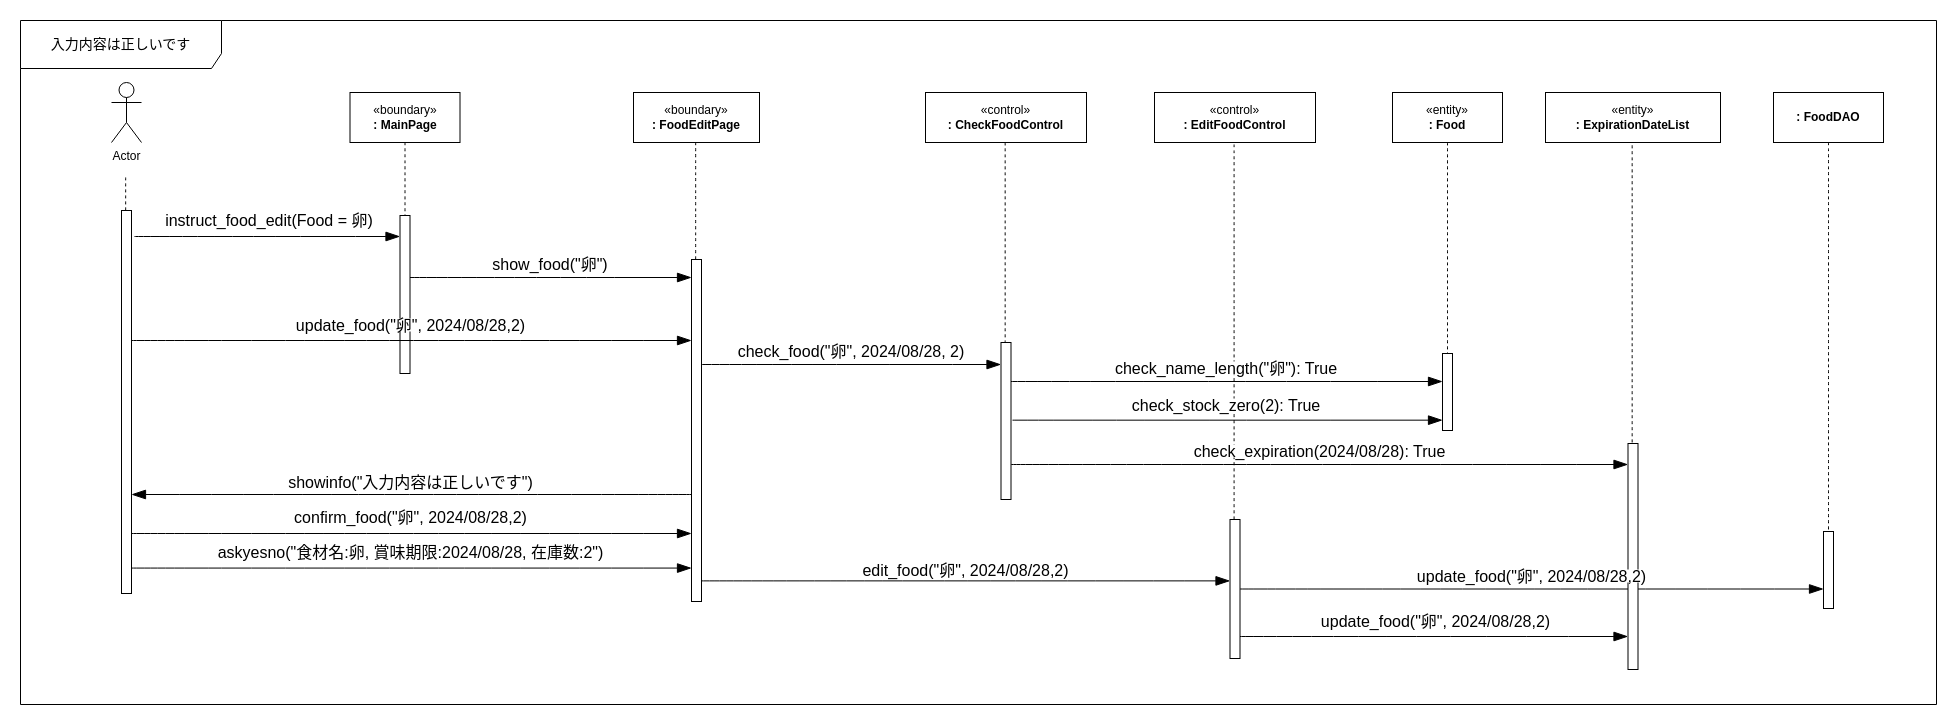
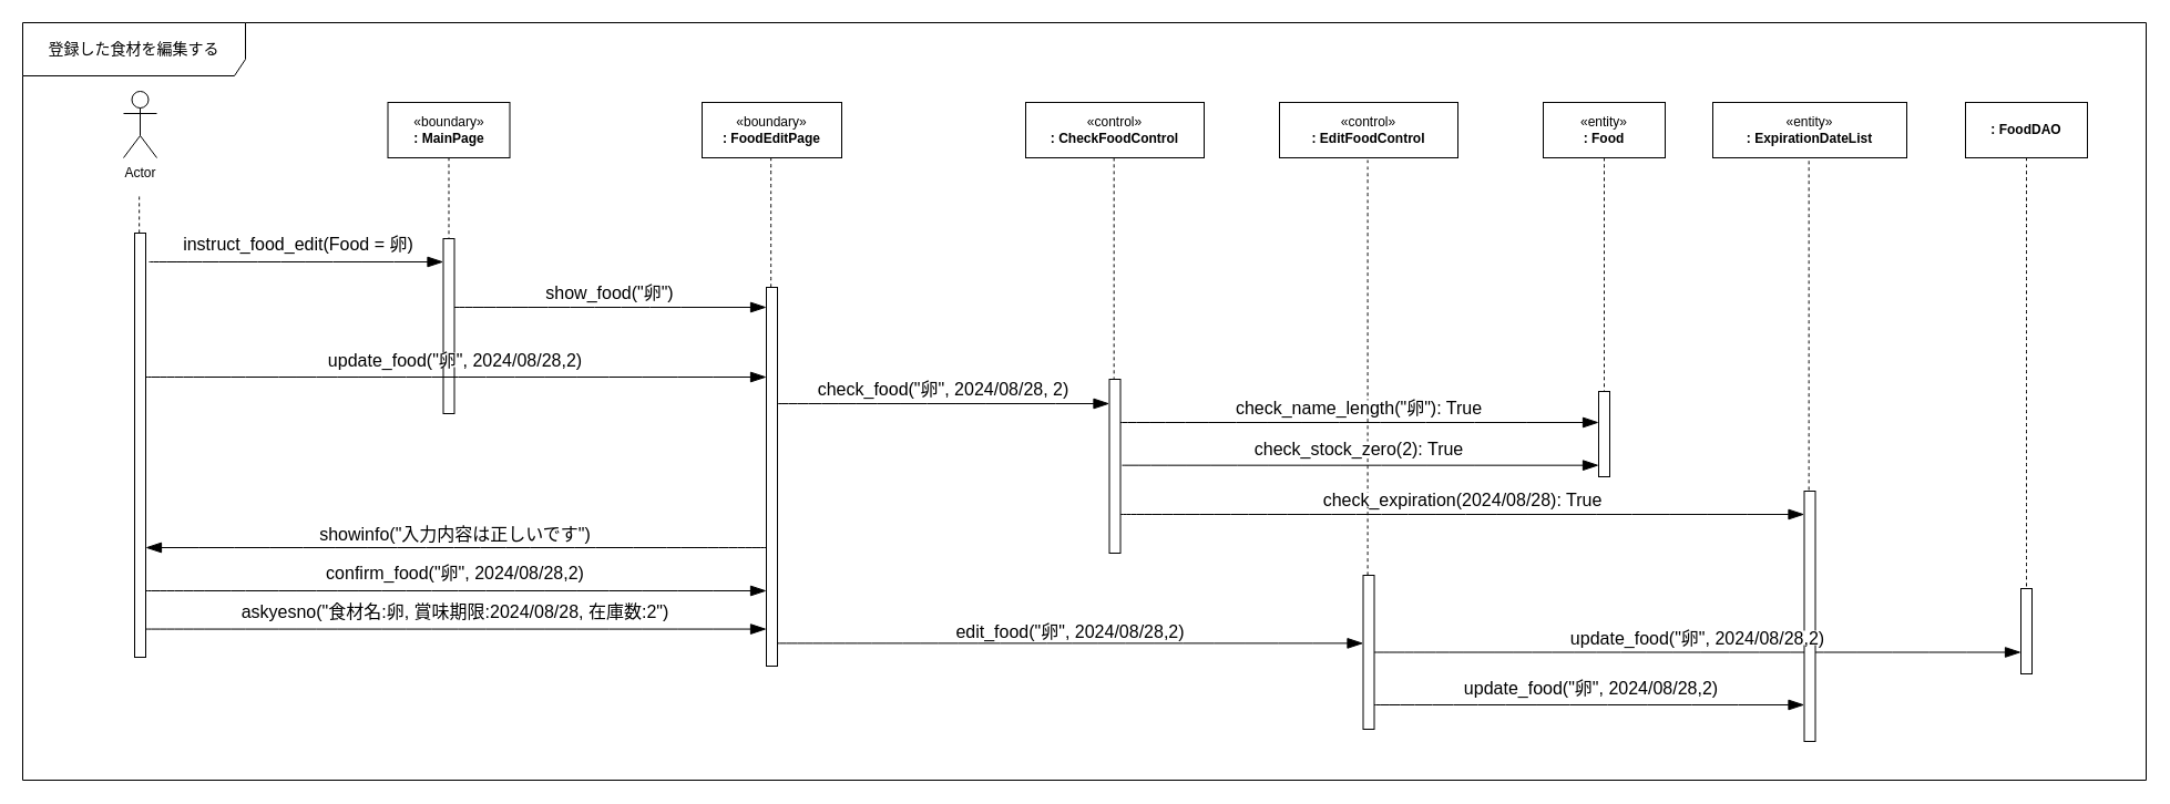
- <mxCell id="44" value="&lt;font style=&quot;font-size: 14px;&quot;&gt;入力内容は正しいです&lt;/font&gt;" style="shape=umlFrame;whiteSpace=wrap;html=1;pointerEvents=0;width=201;height=48;" vertex="1" parent="1"><mxGeometry x="20" y="20" width="1916" height="684" as="geometry" /></mxCell>
+ <mxCell id="44" value="&lt;font style=&quot;font-size: 14px;&quot;&gt;登録した食材を編集する&lt;/font&gt;" style="shape=umlFrame;whiteSpace=wrap;html=1;pointerEvents=0;width=201;height=48;" vertex="1" parent="1"><mxGeometry x="20" y="20" width="1916" height="684" as="geometry" /></mxCell>
